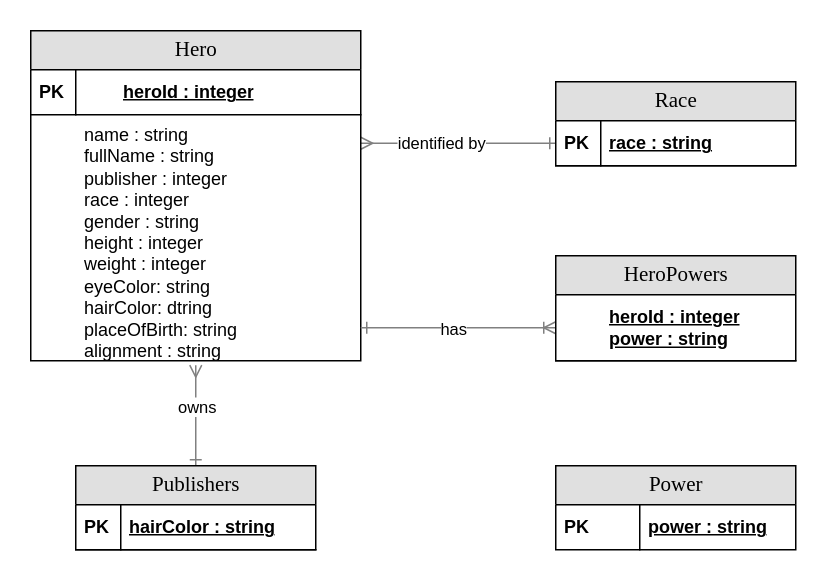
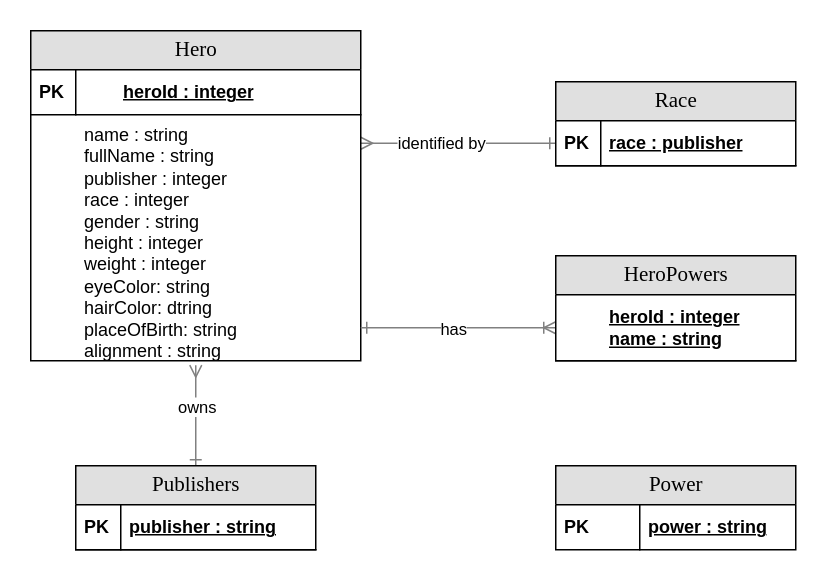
- <mxCell id="15" value="race : string" style="shape=partialRectangle;top=0;left=0;right=0;bottom=1;html=1;align=left;verticalAlign=middle;fillColor=none;spacingLeft=34;spacingRight=4;whiteSpace=wrap;overflow=hidden;rotatable=0;points=[[0,0.5],[1,0.5]];portConstraint=eastwest;dropTarget=0;fontStyle=5;" parent="14" vertex="1"><mxGeometry y="26" width="160" height="30" as="geometry" /></mxCell>
+ <mxCell id="15" value="race : publisher" style="shape=partialRectangle;top=0;left=0;right=0;bottom=1;html=1;align=left;verticalAlign=middle;fillColor=none;spacingLeft=34;spacingRight=4;whiteSpace=wrap;overflow=hidden;rotatable=0;points=[[0,0.5],[1,0.5]];portConstraint=eastwest;dropTarget=0;fontStyle=5;" parent="14" vertex="1"><mxGeometry y="26" width="160" height="30" as="geometry" /></mxCell>
- <mxCell id="13" value="heroId : integer&lt;br&gt;power : string" style="shape=partialRectangle;top=0;left=0;right=0;bottom=1;html=1;align=left;verticalAlign=middle;fillColor=none;spacingLeft=34;spacingRight=4;whiteSpace=wrap;overflow=hidden;rotatable=0;points=[[0,0.5],[1,0.5]];portConstraint=eastwest;dropTarget=0;fontStyle=5;" parent="12" vertex="1"><mxGeometry y="26" width="160" height="44" as="geometry" /></mxCell>
+ <mxCell id="13" value="heroId : integer&lt;br&gt;name : string" style="shape=partialRectangle;top=0;left=0;right=0;bottom=1;html=1;align=left;verticalAlign=middle;fillColor=none;spacingLeft=34;spacingRight=4;whiteSpace=wrap;overflow=hidden;rotatable=0;points=[[0,0.5],[1,0.5]];portConstraint=eastwest;dropTarget=0;fontStyle=5;" parent="12" vertex="1"><mxGeometry y="26" width="160" height="44" as="geometry" /></mxCell>
- <mxCell id="21" value="hairColor : string" style="shape=partialRectangle;top=0;left=0;right=0;bottom=1;html=1;align=left;verticalAlign=middle;fillColor=none;spacingLeft=34;spacingRight=4;whiteSpace=wrap;overflow=hidden;rotatable=0;points=[[0,0.5],[1,0.5]];portConstraint=eastwest;dropTarget=0;fontStyle=5;" parent="20" vertex="1"><mxGeometry y="26" width="160" height="30" as="geometry" /></mxCell>
+ <mxCell id="21" value="publisher : string" style="shape=partialRectangle;top=0;left=0;right=0;bottom=1;html=1;align=left;verticalAlign=middle;fillColor=none;spacingLeft=34;spacingRight=4;whiteSpace=wrap;overflow=hidden;rotatable=0;points=[[0,0.5],[1,0.5]];portConstraint=eastwest;dropTarget=0;fontStyle=5;" parent="20" vertex="1"><mxGeometry y="26" width="160" height="30" as="geometry" /></mxCell>
